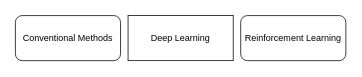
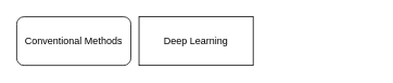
- <mxCell id="4" value="Reinforcement Learning" style="rounded=1;whiteSpace=wrap;html=1;" vertex="1" parent="1"><mxGeometry x="320" y="20" width="140" height="60" as="geometry" /></mxCell>
